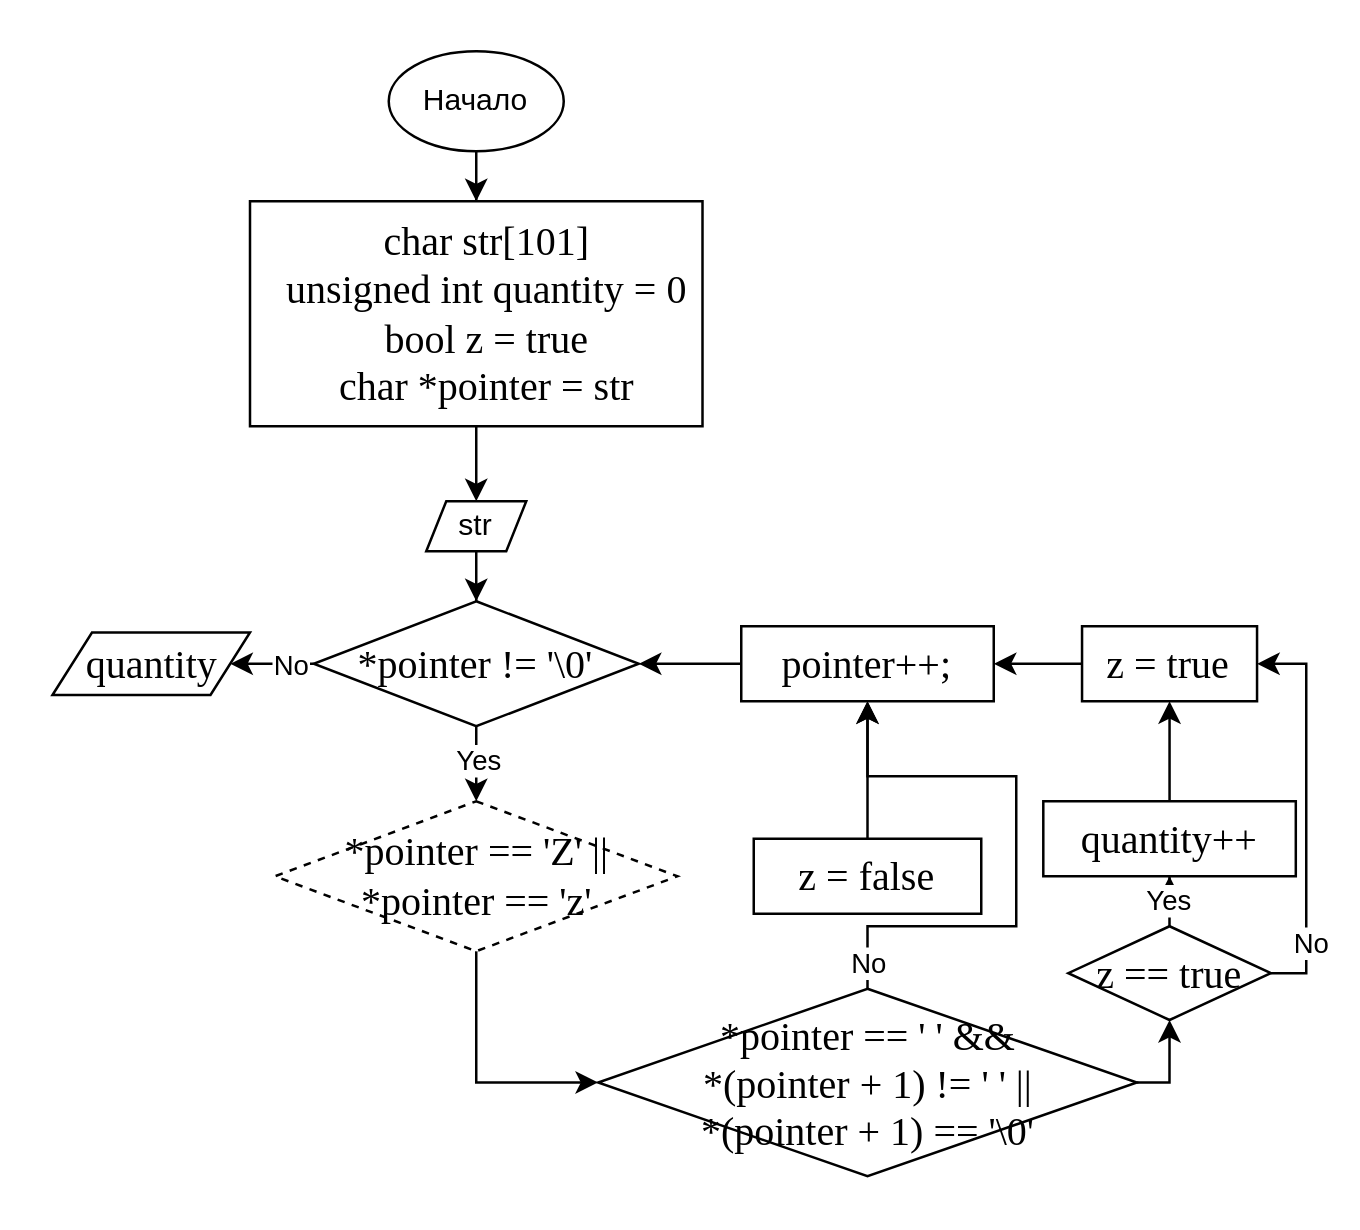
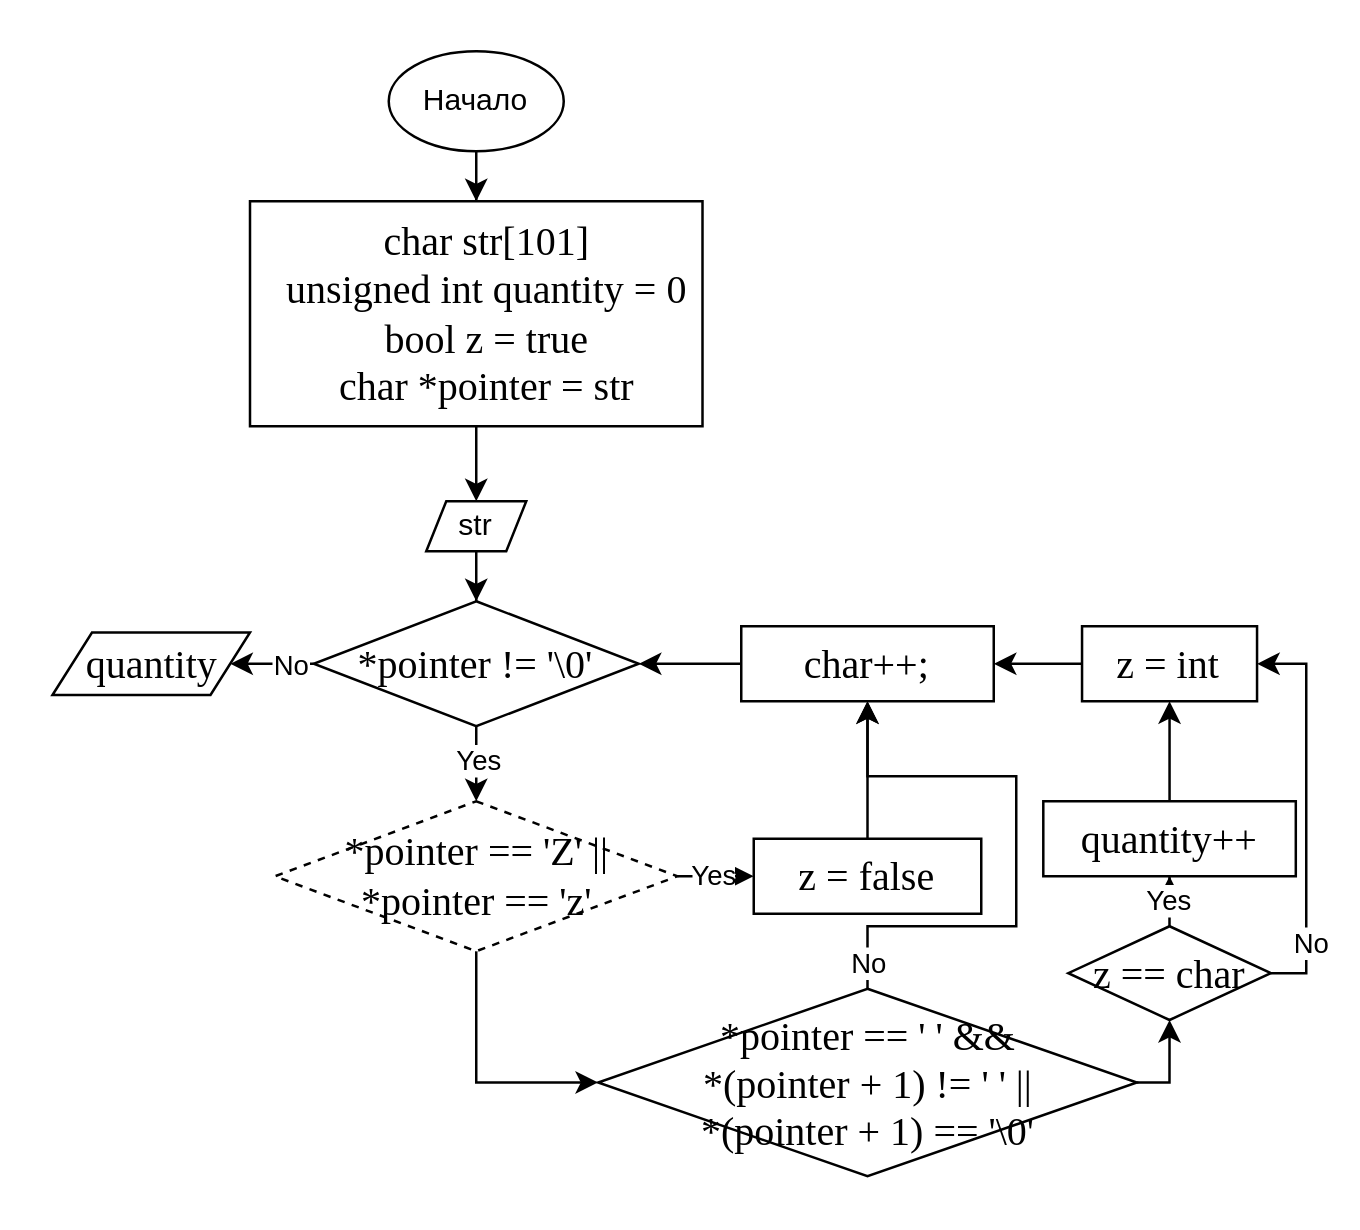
- <mxCell id="20" value="&lt;span lang=&quot;FR&quot; style=&quot;font-size: 12pt ; font-family: &amp;#34;times new roman&amp;#34; , serif&quot;&gt;pointer++;&lt;/span&gt;&lt;span style=&quot;font-size: medium&quot;&gt;&lt;/span&gt;" style="rounded=0;whiteSpace=wrap;html=1;fontFamily=Helvetica;fontSize=12;fontColor=#000000;align=center;strokeColor=#000000;fillColor=#ffffff;" vertex="1" parent="1"><mxGeometry x="296" y="250" width="101" height="30" as="geometry" /></mxCell>
+ <mxCell id="20" value="&lt;span lang=&quot;FR&quot; style=&quot;font-size: 12pt ; font-family: &amp;#34;times new roman&amp;#34; , serif&quot;&gt;char++;&lt;/span&gt;&lt;span style=&quot;font-size: medium&quot;&gt;&lt;/span&gt;" style="rounded=0;whiteSpace=wrap;html=1;fontFamily=Helvetica;fontSize=12;fontColor=#000000;align=center;strokeColor=#000000;fillColor=#ffffff;" vertex="1" parent="1"><mxGeometry x="296" y="250" width="101" height="30" as="geometry" /></mxCell>
- <mxCell id="29" value="&lt;span lang=&quot;FR&quot; style=&quot;font-size: 12pt ; font-family: &amp;#34;times new roman&amp;#34; , serif&quot;&gt;z = true&lt;/span&gt;" style="rounded=0;whiteSpace=wrap;html=1;fontFamily=Helvetica;fontSize=12;fontColor=#000000;align=center;strokeColor=#000000;fillColor=#ffffff;" vertex="1" parent="1"><mxGeometry x="432.32" y="250" width="70" height="30" as="geometry" /></mxCell>
+ <mxCell id="29" value="&lt;span lang=&quot;FR&quot; style=&quot;font-size: 12pt ; font-family: &amp;#34;times new roman&amp;#34; , serif&quot;&gt;z = int&lt;/span&gt;" style="rounded=0;whiteSpace=wrap;html=1;fontFamily=Helvetica;fontSize=12;fontColor=#000000;align=center;strokeColor=#000000;fillColor=#ffffff;" vertex="1" parent="1"><mxGeometry x="432.32" y="250" width="70" height="30" as="geometry" /></mxCell>
+ <mxCell id="9" style="edgeStyle=orthogonalEdgeStyle;rounded=0;orthogonalLoop=1;jettySize=auto;html=1;" edge="1" parent="1" source="12" target="14"><mxGeometry relative="1" as="geometry" /></mxCell>
+ <mxCell id="10" value="Yes" style="edgeLabel;html=1;align=center;verticalAlign=middle;resizable=0;points=[];" vertex="1" connectable="0" parent="9"><mxGeometry x="0.056" y="-1" relative="1" as="geometry"><mxPoint as="offset" /></mxGeometry></mxCell>
- <mxCell id="25" value="&lt;span lang=&quot;EN-US&quot; style=&quot;font-size: 12pt ; font-family: &amp;#34;times new roman&amp;#34; , serif&quot;&gt;z == true&lt;/span&gt;&lt;span style=&quot;font-size: medium&quot;&gt;&lt;/span&gt;" style="rhombus;whiteSpace=wrap;html=1;" vertex="1" parent="1"><mxGeometry x="426.82" y="370" width="81" height="37.5" as="geometry" /></mxCell>
+ <mxCell id="25" value="&lt;span lang=&quot;EN-US&quot; style=&quot;font-size: 12pt ; font-family: &amp;#34;times new roman&amp;#34; , serif&quot;&gt;z == char&lt;/span&gt;&lt;span style=&quot;font-size: medium&quot;&gt;&lt;/span&gt;" style="rhombus;whiteSpace=wrap;html=1;" vertex="1" parent="1"><mxGeometry x="426.82" y="370" width="81" height="37.5" as="geometry" /></mxCell>
